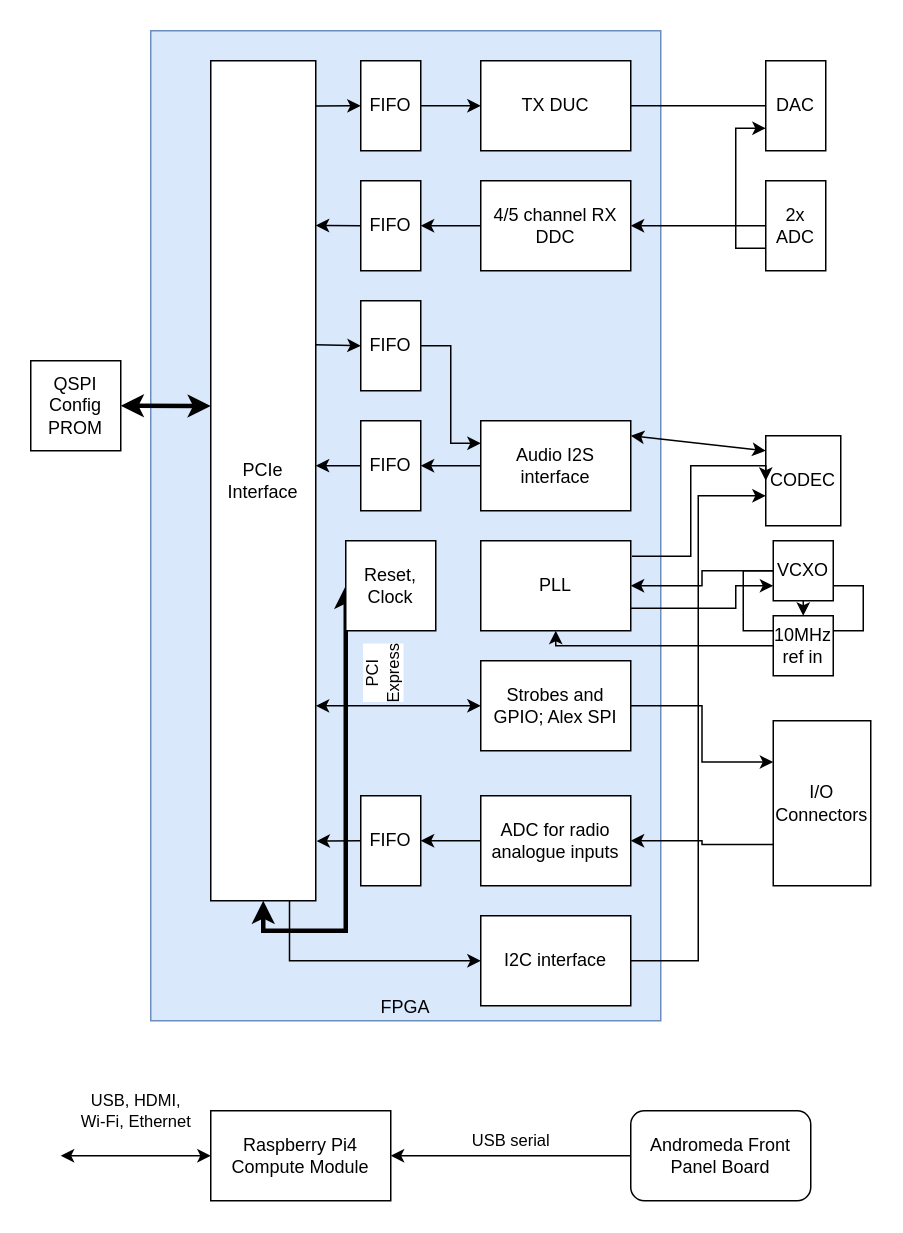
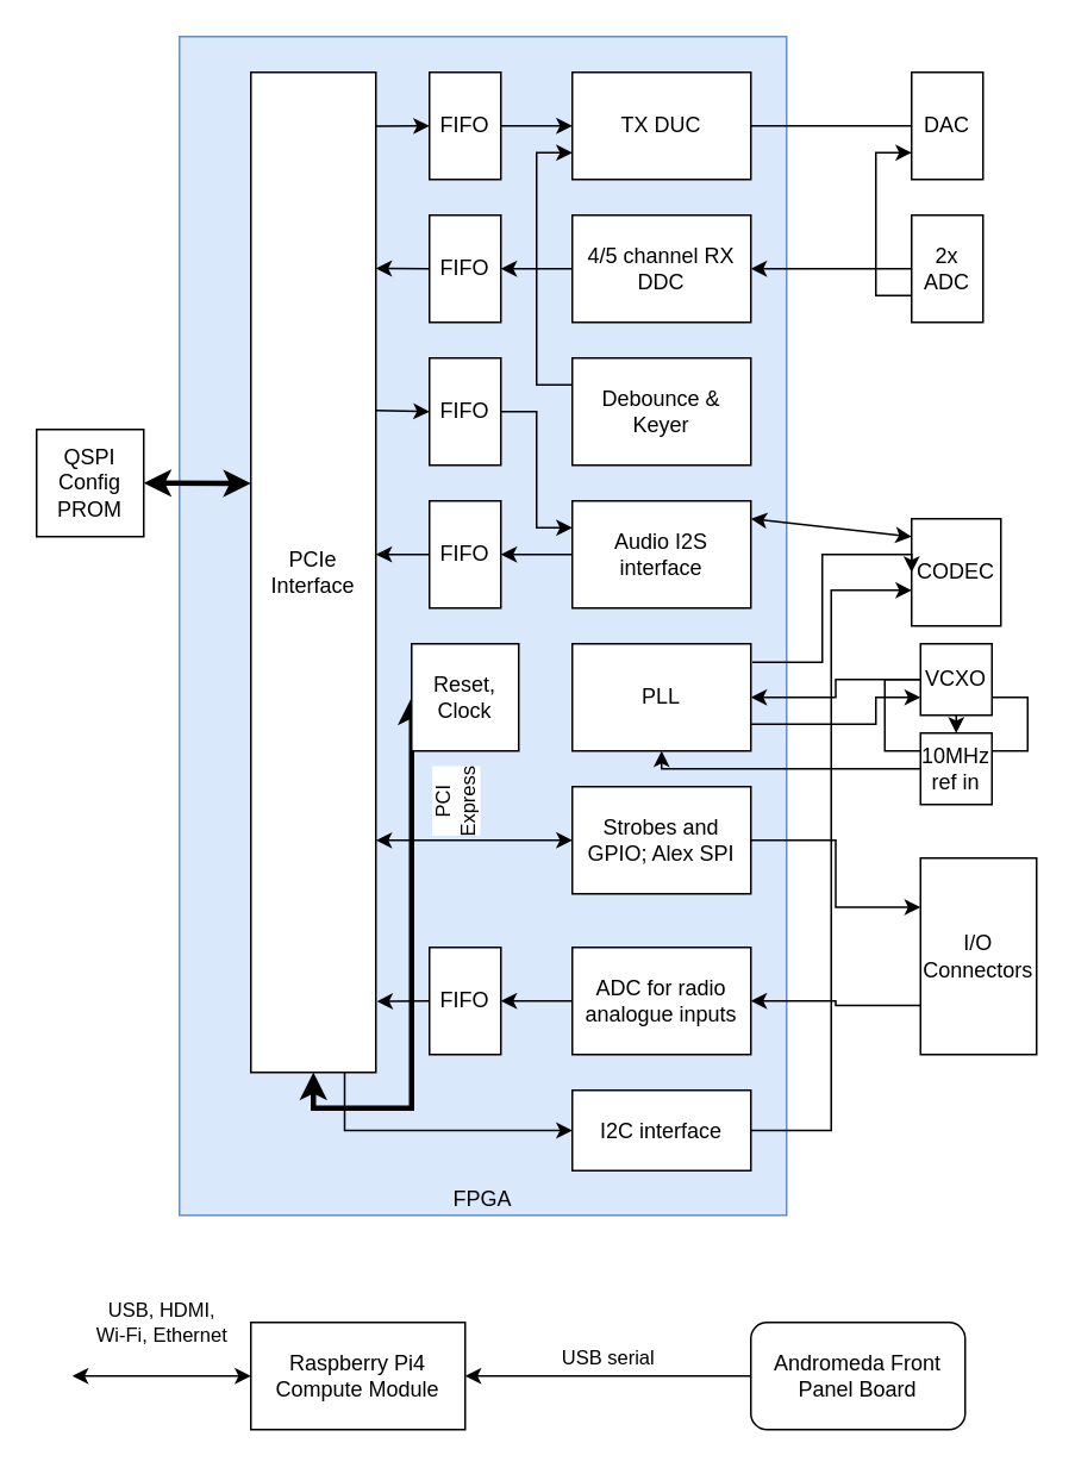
+ <mxCell id="18" style="edgeStyle=orthogonalEdgeStyle;rounded=0;orthogonalLoop=1;jettySize=auto;html=1;exitX=0;exitY=0.25;exitDx=0;exitDy=0;entryX=0;entryY=0.75;entryDx=0;entryDy=0;" edge="1" parent="1" source="19" target="16"><mxGeometry relative="1" as="geometry" /></mxCell>
+ <mxCell id="19" value="Debounce &amp;amp; Keyer" style="rounded=0;whiteSpace=wrap;html=1;" vertex="1" parent="1"><mxGeometry x="320" y="200" width="100" height="60" as="geometry" /></mxCell>
- <mxCell id="26" value="I2C interface" style="rounded=0;whiteSpace=wrap;html=1;" vertex="1" parent="1"><mxGeometry x="320" y="610" width="100" height="60" as="geometry" /></mxCell>
+ <mxCell id="26" value="I2C interface" style="rounded=0;whiteSpace=wrap;html=1;" vertex="1" parent="1"><mxGeometry x="320" y="610" width="100" height="45" as="geometry" /></mxCell>
